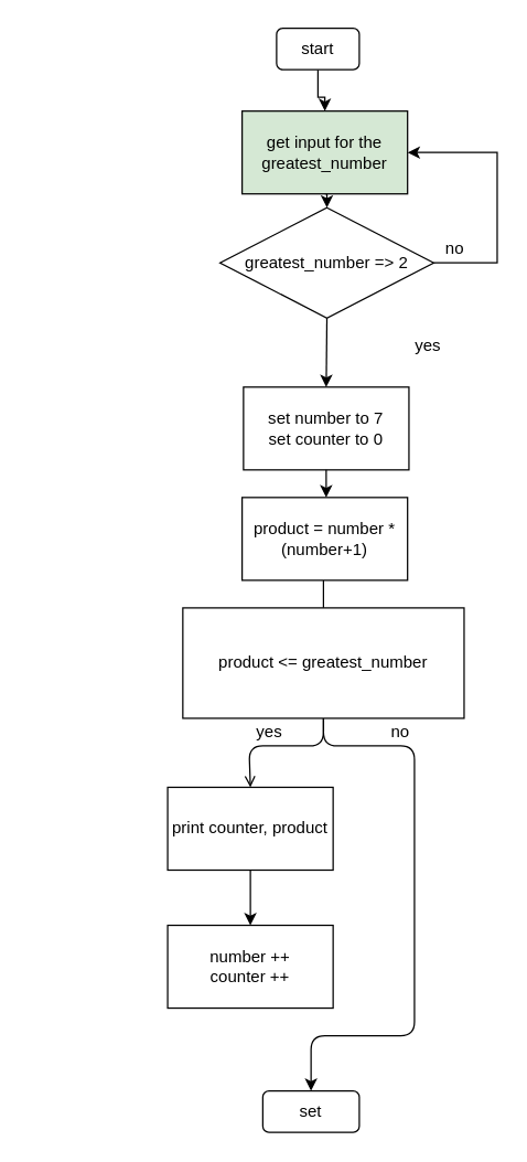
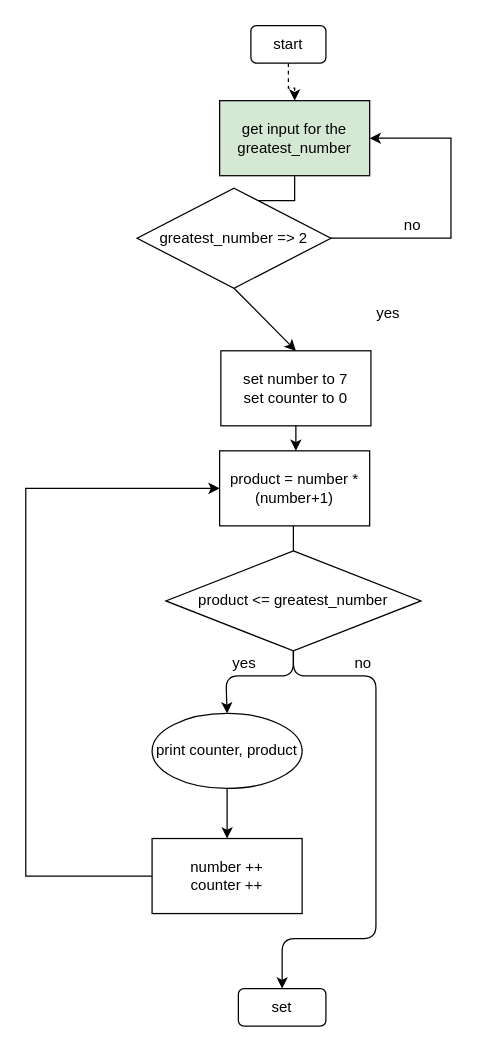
- <mxCell id="2" style="edgeStyle=orthogonalEdgeStyle;rounded=0;orthogonalLoop=1;jettySize=auto;html=1;entryX=0.5;entryY=0;entryDx=0;entryDy=0;" parent="1" source="3" target="6" edge="1"><mxGeometry relative="1" as="geometry" /></mxCell>
+ <mxCell id="2" style="edgeStyle=orthogonalEdgeStyle;rounded=0;orthogonalLoop=1;jettySize=auto;html=1;entryX=0.5;entryY=0;entryDx=0;entryDy=0;dashed=1;" parent="1" source="3" target="6" edge="1"><mxGeometry relative="1" as="geometry" /></mxCell>
- <mxCell id="14" value="greatest_number&amp;nbsp;=&amp;gt; 2" style="rhombus;whiteSpace=wrap;html=1;" parent="1" vertex="1"><mxGeometry x="159" y="150" width="155" height="80" as="geometry" /></mxCell>
+ <mxCell id="14" value="greatest_number&amp;nbsp;=&amp;gt; 2" style="rhombus;whiteSpace=wrap;html=1;" parent="1" vertex="1"><mxGeometry x="109" y="150" width="155" height="80" as="geometry" /></mxCell>
- <mxCell id="10" value="product &amp;lt;= greatest_number" style="whiteSpace=wrap;html=1;rounded=0;" parent="1" vertex="1"><mxGeometry x="132" y="440" width="204" height="80" as="geometry" /></mxCell>
+ <mxCell id="10" value="product &amp;lt;= greatest_number" style="rhombus;whiteSpace=wrap;html=1;" parent="1" vertex="1"><mxGeometry x="132" y="440" width="204" height="80" as="geometry" /></mxCell>
+ <mxCell id="11" style="edgeStyle=orthogonalEdgeStyle;rounded=0;orthogonalLoop=1;jettySize=auto;html=1;entryX=0;entryY=0.5;entryDx=0;entryDy=0;" parent="1" source="12" target="8" edge="1"><mxGeometry relative="1" as="geometry"><mxPoint x="30" y="350" as="targetPoint" /><Array as="points"><mxPoint x="20" y="700" /><mxPoint x="20" y="390" /></Array></mxGeometry></mxCell>
- <mxCell id="17" value="" style="endArrow=open;html=1;entryX=0.5;entryY=0;entryDx=0;entryDy=0;exitX=0.5;exitY=1;exitDx=0;exitDy=0;" parent="1" source="10" target="16" edge="1"><mxGeometry width="50" height="50" relative="1" as="geometry"><mxPoint x="230" y="520" as="sourcePoint" /><mxPoint x="510" y="630" as="targetPoint" /><Array as="points"><mxPoint x="234" y="540" /><mxPoint x="180" y="540" /></Array></mxGeometry></mxCell>
+ <mxCell id="17" value="" style="endArrow=classic;html=1;entryX=0.5;entryY=0;entryDx=0;entryDy=0;exitX=0.5;exitY=1;exitDx=0;exitDy=0;" parent="1" source="10" target="16" edge="1"><mxGeometry width="50" height="50" relative="1" as="geometry"><mxPoint x="230" y="520" as="sourcePoint" /><mxPoint x="510" y="630" as="targetPoint" /><Array as="points"><mxPoint x="234" y="540" /><mxPoint x="180" y="540" /></Array></mxGeometry></mxCell>
- <mxCell id="16" value="print counter, product" style="rounded=0;whiteSpace=wrap;html=1;" parent="1" vertex="1"><mxGeometry x="121" y="570" width="120" height="60" as="geometry" /></mxCell>
+ <mxCell id="16" value="print counter, product" style="ellipse;whiteSpace=wrap;html=1;" parent="1" vertex="1"><mxGeometry x="121" y="570" width="120" height="60" as="geometry" /></mxCell>
